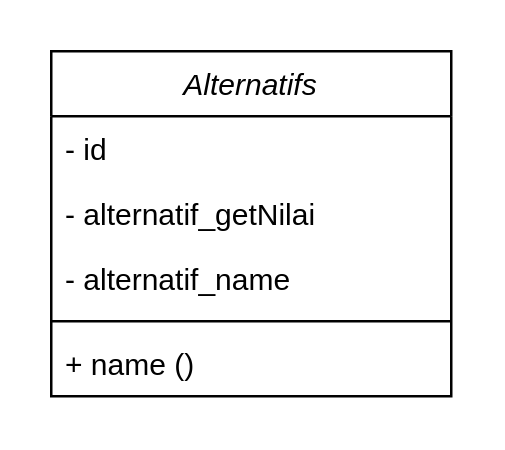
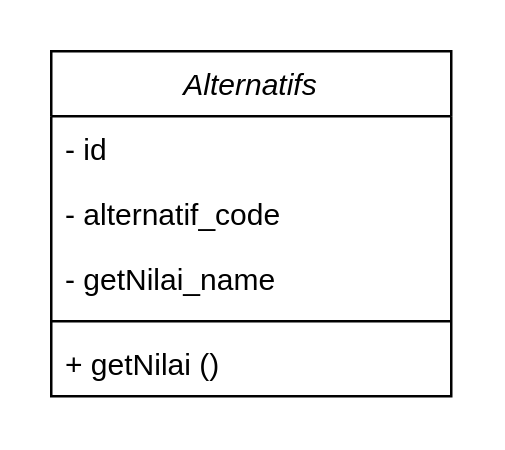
- <mxCell id="4" value="- alternatif_getNilai" style="text;align=left;verticalAlign=top;spacingLeft=4;spacingRight=4;overflow=hidden;rotatable=0;points=[[0,0.5],[1,0.5]];portConstraint=eastwest;rounded=0;shadow=0;html=0;" vertex="1" parent="2"><mxGeometry y="52" width="160" height="26" as="geometry" /></mxCell>
+ <mxCell id="4" value="- alternatif_code" style="text;align=left;verticalAlign=top;spacingLeft=4;spacingRight=4;overflow=hidden;rotatable=0;points=[[0,0.5],[1,0.5]];portConstraint=eastwest;rounded=0;shadow=0;html=0;" vertex="1" parent="2"><mxGeometry y="52" width="160" height="26" as="geometry" /></mxCell>
- <mxCell id="5" value="- alternatif_name" style="text;align=left;verticalAlign=top;spacingLeft=4;spacingRight=4;overflow=hidden;rotatable=0;points=[[0,0.5],[1,0.5]];portConstraint=eastwest;rounded=0;shadow=0;html=0;" vertex="1" parent="2"><mxGeometry y="78" width="160" height="26" as="geometry" /></mxCell>
+ <mxCell id="5" value="- getNilai_name" style="text;align=left;verticalAlign=top;spacingLeft=4;spacingRight=4;overflow=hidden;rotatable=0;points=[[0,0.5],[1,0.5]];portConstraint=eastwest;rounded=0;shadow=0;html=0;" vertex="1" parent="2"><mxGeometry y="78" width="160" height="26" as="geometry" /></mxCell>
- <mxCell id="7" value="+ name ()" style="text;align=left;verticalAlign=top;spacingLeft=4;spacingRight=4;overflow=hidden;rotatable=0;points=[[0,0.5],[1,0.5]];portConstraint=eastwest;" vertex="1" parent="2"><mxGeometry y="112" width="160" height="26" as="geometry" /></mxCell>
+ <mxCell id="7" value="+ getNilai ()" style="text;align=left;verticalAlign=top;spacingLeft=4;spacingRight=4;overflow=hidden;rotatable=0;points=[[0,0.5],[1,0.5]];portConstraint=eastwest;" vertex="1" parent="2"><mxGeometry y="112" width="160" height="26" as="geometry" /></mxCell>
